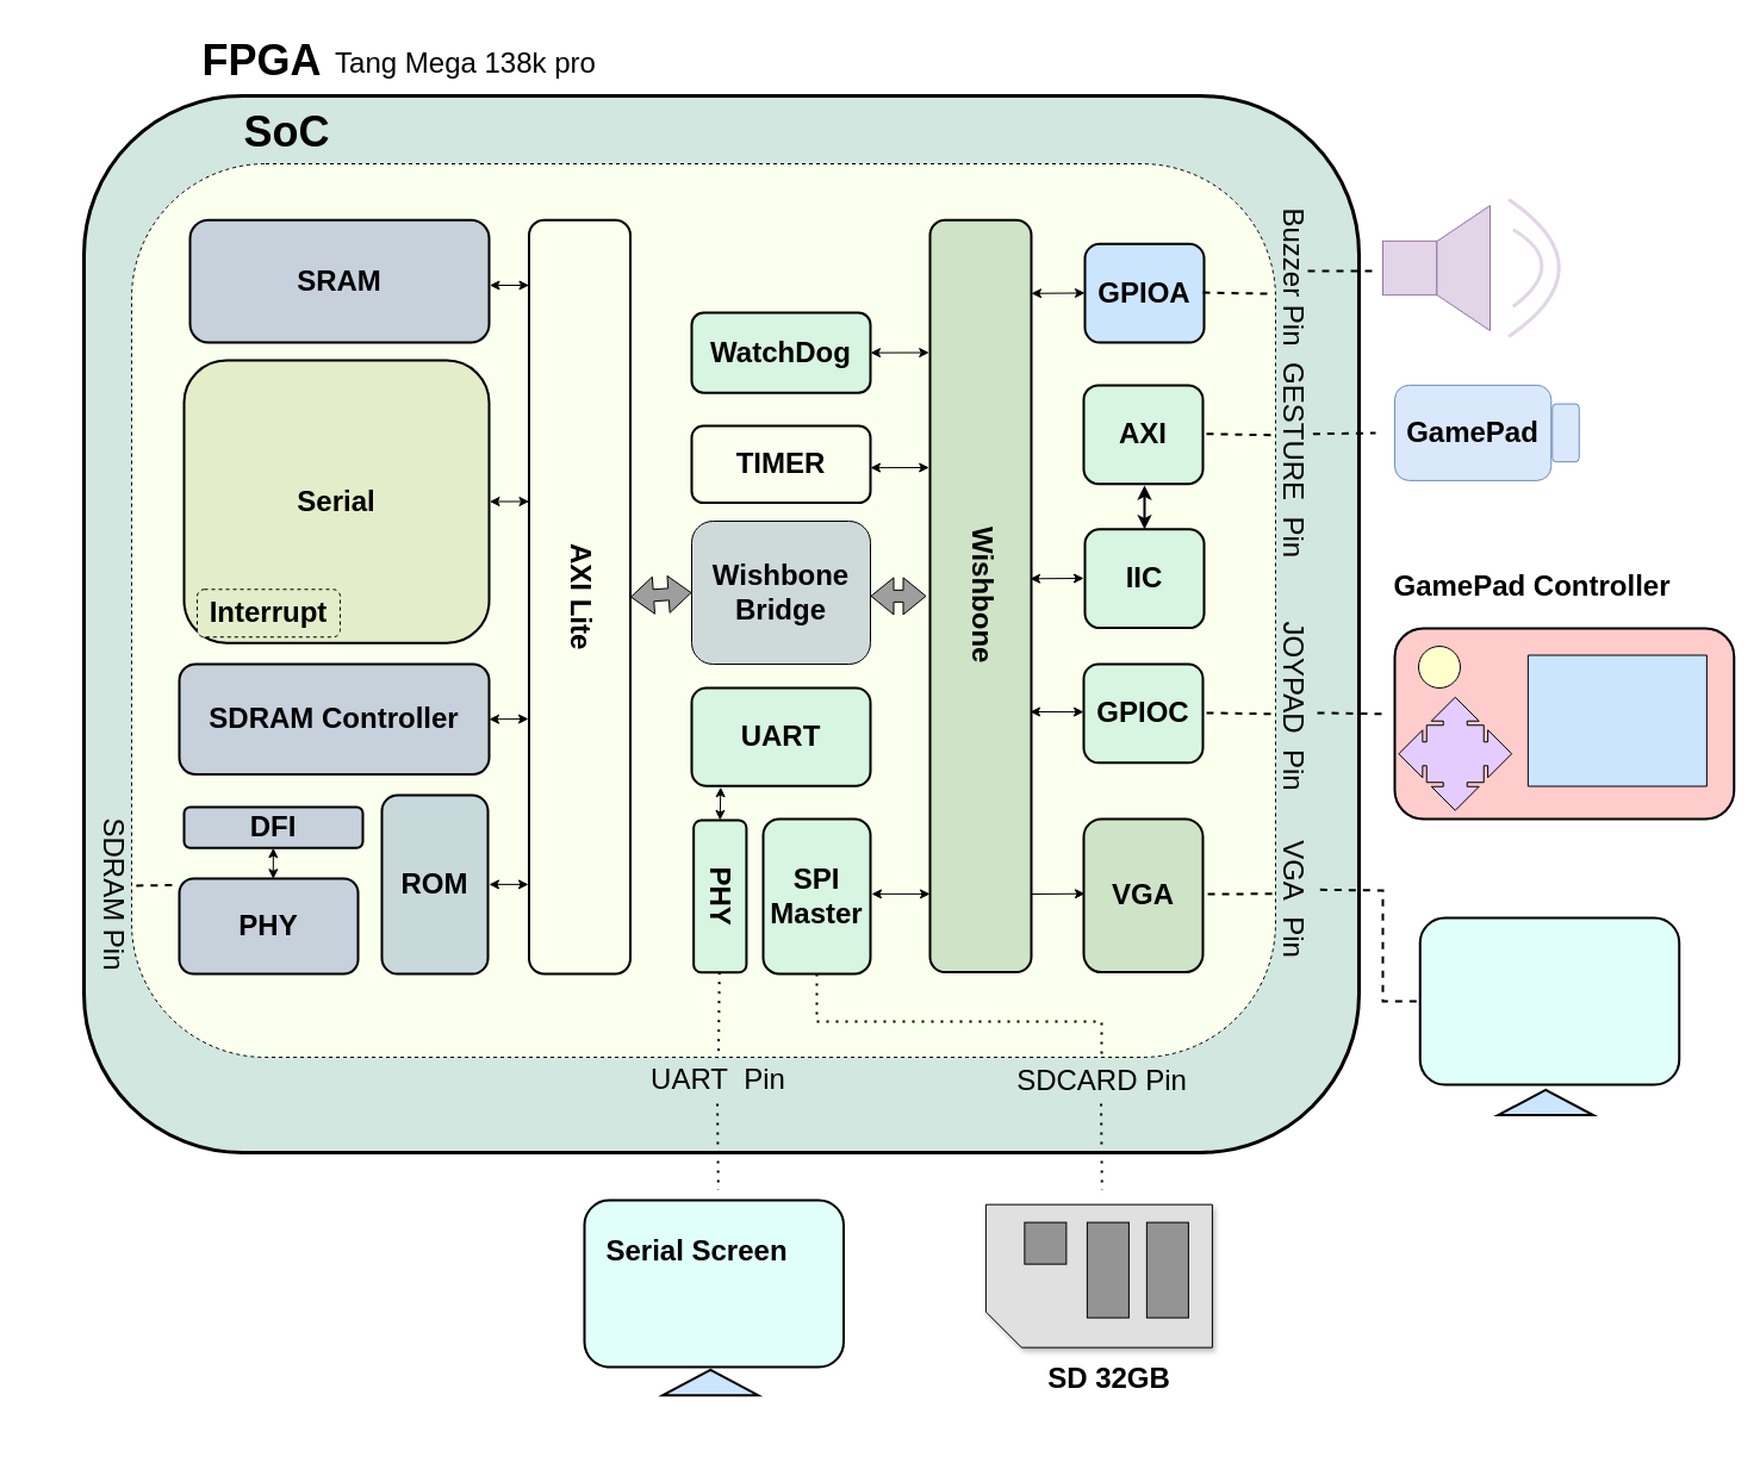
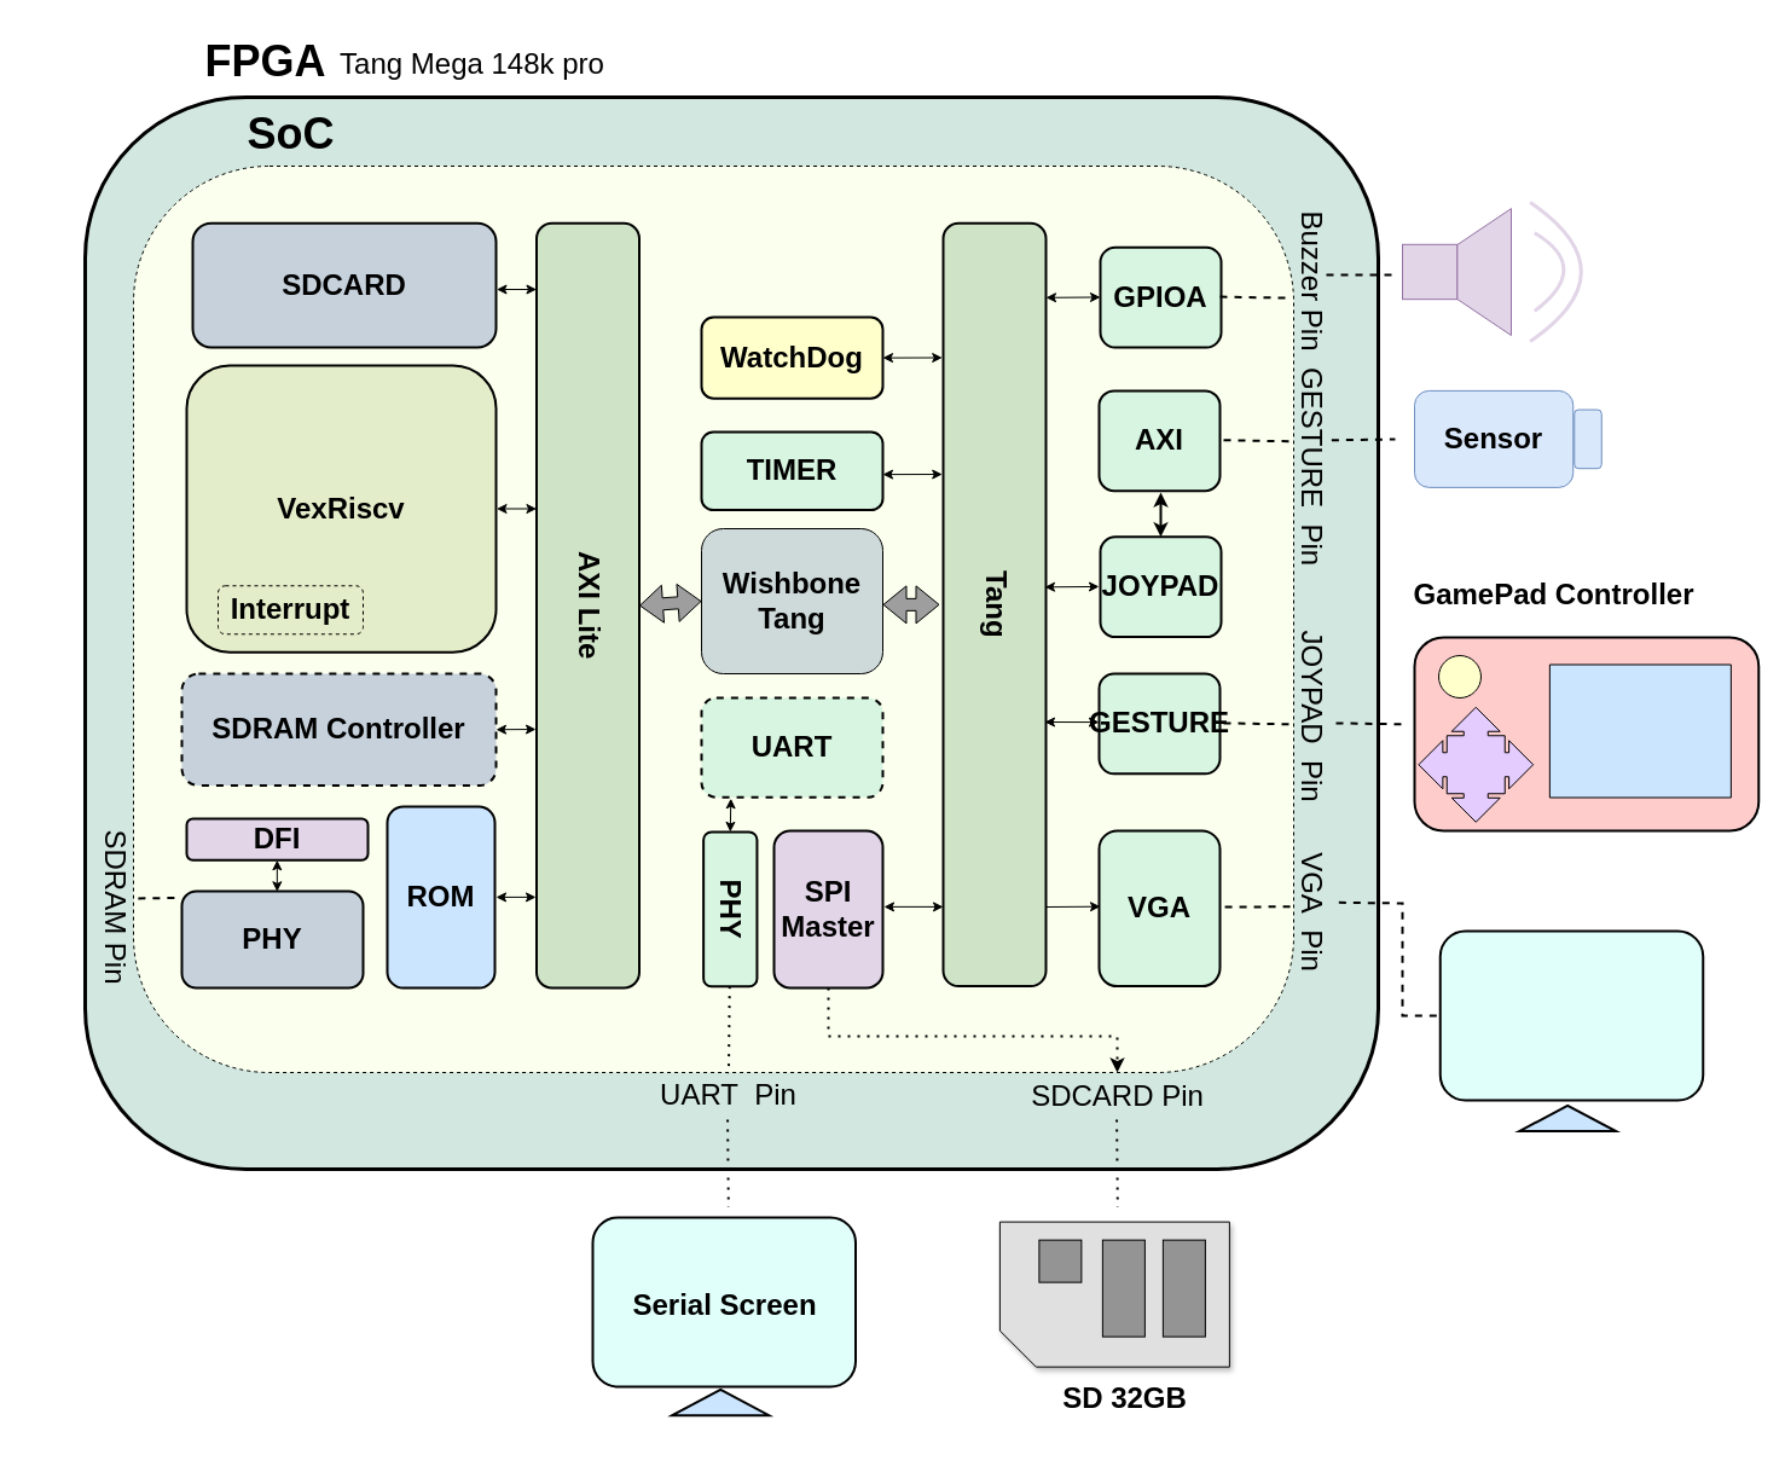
- <mxCell id="36" value="&lt;font style=&quot;font-size: 24px;&quot;&gt;Tang Mega 138k pro&lt;/font&gt;" style="text;html=1;align=center;verticalAlign=middle;resizable=0;points=[];autosize=1;strokeColor=none;fillColor=none;" parent="1" vertex="1"><mxGeometry x="270" y="33" width="240" height="40" as="geometry" /></mxCell>
+ <mxCell id="36" value="&lt;font style=&quot;font-size: 24px;&quot;&gt;Tang Mega 148k pro&lt;/font&gt;" style="text;html=1;align=center;verticalAlign=middle;resizable=0;points=[];autosize=1;strokeColor=none;fillColor=none;" parent="1" vertex="1"><mxGeometry x="270" y="33" width="240" height="40" as="geometry" /></mxCell>
- <mxCell id="39" value="&lt;font style=&quot;font-size: 24px;&quot;&gt;&lt;b&gt;Wishbone&lt;/b&gt;&lt;/font&gt;" style="rounded=1;whiteSpace=wrap;html=1;strokeWidth=2;fillColor=#CFE3C7;textDirection=vertical-lr;flipH=0;flipV=0;" parent="1" vertex="1"><mxGeometry x="780" y="184.25" width="85" height="631.37" as="geometry" /></mxCell>
+ <mxCell id="39" value="&lt;font style=&quot;font-size: 24px;&quot;&gt;&lt;b&gt;Tang&lt;/b&gt;&lt;/font&gt;" style="rounded=1;whiteSpace=wrap;html=1;strokeWidth=2;fillColor=#CFE3C7;textDirection=vertical-lr;flipH=0;flipV=0;" parent="1" vertex="1"><mxGeometry x="780" y="184.25" width="85" height="631.37" as="geometry" /></mxCell>
- <mxCell id="16" value="&lt;font style=&quot;font-size: 24px;&quot;&gt;&lt;b&gt;SRAM&lt;/b&gt;&lt;/font&gt;" style="rounded=1;whiteSpace=wrap;html=1;strokeWidth=2;fillColor=#C6D1DC;" parent="1" vertex="1"><mxGeometry x="159" y="184.25" width="251" height="102.75" as="geometry" /></mxCell>
+ <mxCell id="16" value="&lt;font style=&quot;font-size: 24px;&quot;&gt;&lt;b&gt;SDCARD&lt;/b&gt;&lt;/font&gt;" style="rounded=1;whiteSpace=wrap;html=1;strokeWidth=2;fillColor=#C6D1DC;" parent="1" vertex="1"><mxGeometry x="159" y="184.25" width="251" height="102.75" as="geometry" /></mxCell>
- <mxCell id="19" value="&lt;font style=&quot;font-size: 24px;&quot;&gt;&lt;b&gt;GPIOA&lt;/b&gt;&lt;/font&gt;" style="rounded=1;whiteSpace=wrap;html=1;strokeWidth=2;fillColor=#cce5ff;" parent="1" vertex="1"><mxGeometry x="910" y="204.25" width="100" height="82.75" as="geometry" /></mxCell>
+ <mxCell id="19" value="&lt;font style=&quot;font-size: 24px;&quot;&gt;&lt;b&gt;GPIOA&lt;/b&gt;&lt;/font&gt;" style="rounded=1;whiteSpace=wrap;html=1;strokeWidth=2;fillColor=#D7F5E0;" parent="1" vertex="1"><mxGeometry x="910" y="204.25" width="100" height="82.75" as="geometry" /></mxCell>
- <mxCell id="40" value="&lt;font style=&quot;font-size: 24px;&quot;&gt;&lt;b&gt;WatchDog&lt;/b&gt;&lt;/font&gt;" style="rounded=1;whiteSpace=wrap;html=1;strokeWidth=2;fillColor=#D7F5E0;" parent="1" vertex="1"><mxGeometry x="580" y="262" width="150" height="67.25" as="geometry" /></mxCell>
+ <mxCell id="40" value="&lt;font style=&quot;font-size: 24px;&quot;&gt;&lt;b&gt;WatchDog&lt;/b&gt;&lt;/font&gt;" style="rounded=1;whiteSpace=wrap;html=1;strokeWidth=2;fillColor=#ffffcc;" parent="1" vertex="1"><mxGeometry x="580" y="262" width="150" height="67.25" as="geometry" /></mxCell>
- <mxCell id="71" value="&lt;b style=&quot;font-size: 24px; text-wrap: nowrap;&quot;&gt;GamePad&lt;/b&gt;" style="rounded=1;whiteSpace=wrap;html=1;fillColor=#dae8fc;strokeColor=#6c8ebf;" parent="1" vertex="1"><mxGeometry x="1170" y="322.88" width="131.25" height="80" as="geometry" /></mxCell>
+ <mxCell id="71" value="&lt;b style=&quot;font-size: 24px; text-wrap: nowrap;&quot;&gt;Sensor&lt;/b&gt;" style="rounded=1;whiteSpace=wrap;html=1;fillColor=#dae8fc;strokeColor=#6c8ebf;" parent="1" vertex="1"><mxGeometry x="1170" y="322.88" width="131.25" height="80" as="geometry" /></mxCell>
- <mxCell id="22" value="&lt;font style=&quot;font-size: 24px;&quot;&gt;&lt;b&gt;TIMER&lt;/b&gt;&lt;/font&gt;" style="rounded=1;whiteSpace=wrap;html=1;strokeWidth=2;fillColor=#fbffed;" parent="1" vertex="1"><mxGeometry x="580" y="357" width="150" height="64.58" as="geometry" /></mxCell>
+ <mxCell id="22" value="&lt;font style=&quot;font-size: 24px;&quot;&gt;&lt;b&gt;TIMER&lt;/b&gt;&lt;/font&gt;" style="rounded=1;whiteSpace=wrap;html=1;strokeWidth=2;fillColor=#D7F5E0;" parent="1" vertex="1"><mxGeometry x="580" y="357" width="150" height="64.58" as="geometry" /></mxCell>
- <mxCell id="12" value="&lt;font style=&quot;font-size: 24px;&quot;&gt;&lt;b&gt;Serial&lt;/b&gt;&lt;/font&gt;" style="rounded=1;whiteSpace=wrap;html=1;strokeWidth=2;fillColor=#E4EDC9;" parent="1" vertex="1"><mxGeometry x="154" y="302" width="256" height="237.25" as="geometry" /></mxCell>
+ <mxCell id="12" value="&lt;font style=&quot;font-size: 24px;&quot;&gt;&lt;b&gt;VexRiscv&lt;/b&gt;&lt;/font&gt;" style="rounded=1;whiteSpace=wrap;html=1;strokeWidth=2;fillColor=#E4EDC9;" parent="1" vertex="1"><mxGeometry x="154" y="302" width="256" height="237.25" as="geometry" /></mxCell>
- <mxCell id="42" value="&lt;span style=&quot;font-size: 24px;&quot;&gt;&lt;b&gt;IIC&lt;/b&gt;&lt;/span&gt;" style="rounded=1;whiteSpace=wrap;html=1;strokeWidth=2;fillColor=#D7F5E0;" parent="1" vertex="1"><mxGeometry x="910" y="443.83" width="100" height="82.75" as="geometry" /></mxCell>
+ <mxCell id="42" value="&lt;span style=&quot;font-size: 24px;&quot;&gt;&lt;b&gt;JOYPAD&lt;/b&gt;&lt;/span&gt;" style="rounded=1;whiteSpace=wrap;html=1;strokeWidth=2;fillColor=#D7F5E0;" parent="1" vertex="1"><mxGeometry x="910" y="443.83" width="100" height="82.75" as="geometry" /></mxCell>
- <mxCell id="38" value="&lt;font style=&quot;font-size: 24px;&quot;&gt;&lt;b&gt;Wishbone Bridge&lt;/b&gt;&lt;/font&gt;" style="rounded=1;whiteSpace=wrap;html=1;fillColor=#CED9D9;" parent="1" vertex="1"><mxGeometry x="580" y="437" width="150" height="120" as="geometry" /></mxCell>
+ <mxCell id="38" value="&lt;font style=&quot;font-size: 24px;&quot;&gt;&lt;b&gt;Wishbone Tang&lt;/b&gt;&lt;/font&gt;" style="rounded=1;whiteSpace=wrap;html=1;fillColor=#CED9D9;" parent="1" vertex="1"><mxGeometry x="580" y="437" width="150" height="120" as="geometry" /></mxCell>
- <mxCell id="14" value="&lt;font style=&quot;font-size: 24px;&quot;&gt;&lt;b&gt;AXI Lite&lt;/b&gt;&lt;/font&gt;" style="rounded=1;whiteSpace=wrap;html=1;strokeWidth=2;fillColor=#fbffed;textDirection=vertical-lr;flipH=0;flipV=0;" parent="1" vertex="1"><mxGeometry x="443.5" y="184.25" width="85" height="632.75" as="geometry" /></mxCell>
+ <mxCell id="14" value="&lt;font style=&quot;font-size: 24px;&quot;&gt;&lt;b&gt;AXI Lite&lt;/b&gt;&lt;/font&gt;" style="rounded=1;whiteSpace=wrap;html=1;strokeWidth=2;fillColor=#CFE3C7;textDirection=vertical-lr;flipH=0;flipV=0;" parent="1" vertex="1"><mxGeometry x="443.5" y="184.25" width="85" height="632.75" as="geometry" /></mxCell>
- <mxCell id="13" value="&lt;b&gt;&lt;font style=&quot;font-size: 24px;&quot;&gt;Interrupt&lt;/font&gt;&lt;/b&gt;" style="rounded=1;whiteSpace=wrap;html=1;dashed=1;fillColor=#E4EDC9;" parent="1" vertex="1"><mxGeometry x="165" y="494.25" width="120" height="40" as="geometry" /></mxCell>
+ <mxCell id="13" value="&lt;b&gt;&lt;font style=&quot;font-size: 24px;&quot;&gt;Interrupt&lt;/font&gt;&lt;/b&gt;" style="rounded=1;whiteSpace=wrap;html=1;dashed=1;fillColor=#E4EDC9;" parent="1" vertex="1"><mxGeometry x="180" y="484.25" width="120" height="40" as="geometry" /></mxCell>
- <mxCell id="43" value="&lt;font style=&quot;font-size: 24px;&quot;&gt;&lt;b&gt;GPIOC&lt;/b&gt;&lt;/font&gt;" style="rounded=1;whiteSpace=wrap;html=1;strokeWidth=2;fillColor=#D7F5E0;" parent="1" vertex="1"><mxGeometry x="909" y="557" width="100" height="82.75" as="geometry" /></mxCell>
+ <mxCell id="43" value="&lt;font style=&quot;font-size: 24px;&quot;&gt;&lt;b&gt;GESTURE&lt;/b&gt;&lt;/font&gt;" style="rounded=1;whiteSpace=wrap;html=1;strokeWidth=2;fillColor=#D7F5E0;" parent="1" vertex="1"><mxGeometry x="909" y="557" width="100" height="82.75" as="geometry" /></mxCell>
- <mxCell id="17" value="&lt;font style=&quot;font-size: 24px;&quot;&gt;&lt;b&gt;SDRAM Controller&lt;/b&gt;&lt;/font&gt;" style="rounded=1;whiteSpace=wrap;html=1;strokeWidth=2;fillColor=#C6D1DC;" parent="1" vertex="1"><mxGeometry x="150" y="557" width="260" height="92.5" as="geometry" /></mxCell>
+ <mxCell id="17" value="&lt;font style=&quot;font-size: 24px;&quot;&gt;&lt;b&gt;SDRAM Controller&lt;/b&gt;&lt;/font&gt;" style="rounded=1;whiteSpace=wrap;html=1;strokeWidth=2;fillColor=#C6D1DC;dashed=1;" parent="1" vertex="1"><mxGeometry x="150" y="557" width="260" height="92.5" as="geometry" /></mxCell>
- <mxCell id="25" value="&lt;font style=&quot;font-size: 24px;&quot;&gt;&lt;b&gt;UART&lt;/b&gt;&lt;/font&gt;" style="rounded=1;whiteSpace=wrap;html=1;strokeWidth=2;fillColor=#D7F5E0;" parent="1" vertex="1"><mxGeometry x="580" y="577" width="150" height="82.25" as="geometry" /></mxCell>
+ <mxCell id="25" value="&lt;font style=&quot;font-size: 24px;&quot;&gt;&lt;b&gt;UART&lt;/b&gt;&lt;/font&gt;" style="rounded=1;whiteSpace=wrap;html=1;strokeWidth=2;fillColor=#D7F5E0;dashed=1;" parent="1" vertex="1"><mxGeometry x="580" y="577" width="150" height="82.25" as="geometry" /></mxCell>
- <mxCell id="18" value="&lt;font style=&quot;font-size: 24px;&quot;&gt;&lt;b&gt;DFI&lt;/b&gt;&lt;/font&gt;" style="rounded=1;whiteSpace=wrap;html=1;strokeWidth=2;fillColor=#C6D1DC;" parent="1" vertex="1"><mxGeometry x="154" y="677" width="150" height="34.25" as="geometry" /></mxCell>
+ <mxCell id="18" value="&lt;font style=&quot;font-size: 24px;&quot;&gt;&lt;b&gt;DFI&lt;/b&gt;&lt;/font&gt;" style="rounded=1;whiteSpace=wrap;html=1;strokeWidth=2;fillColor=#e1d5e7;" parent="1" vertex="1"><mxGeometry x="154" y="677" width="150" height="34.25" as="geometry" /></mxCell>
- <mxCell id="15" value="&lt;font style=&quot;font-size: 24px;&quot;&gt;&lt;b&gt;ROM&lt;/b&gt;&lt;/font&gt;" style="rounded=1;whiteSpace=wrap;html=1;strokeWidth=2;fillColor=#C8D9DC;" parent="1" vertex="1"><mxGeometry x="320" y="667" width="89" height="150" as="geometry" /></mxCell>
+ <mxCell id="15" value="&lt;font style=&quot;font-size: 24px;&quot;&gt;&lt;b&gt;ROM&lt;/b&gt;&lt;/font&gt;" style="rounded=1;whiteSpace=wrap;html=1;strokeWidth=2;fillColor=#cce5ff;" parent="1" vertex="1"><mxGeometry x="320" y="667" width="89" height="150" as="geometry" /></mxCell>
- <mxCell id="20" value="&lt;font style=&quot;font-size: 24px;&quot;&gt;&lt;b&gt;VGA&lt;/b&gt;&lt;/font&gt;" style="rounded=1;whiteSpace=wrap;html=1;strokeWidth=2;fillColor=#cfe3c7;" parent="1" vertex="1"><mxGeometry x="909" y="687" width="100" height="128.62" as="geometry" /></mxCell>
+ <mxCell id="20" value="&lt;font style=&quot;font-size: 24px;&quot;&gt;&lt;b&gt;VGA&lt;/b&gt;&lt;/font&gt;" style="rounded=1;whiteSpace=wrap;html=1;strokeWidth=2;fillColor=#D7F5E0;" parent="1" vertex="1"><mxGeometry x="909" y="687" width="100" height="128.62" as="geometry" /></mxCell>
- <mxCell id="21" value="&lt;font style=&quot;font-size: 24px;&quot;&gt;&lt;b&gt;SPI Master&lt;/b&gt;&lt;/font&gt;" style="rounded=1;whiteSpace=wrap;html=1;strokeWidth=2;fillColor=#D7F5E0;rotation=0;" parent="1" vertex="1"><mxGeometry x="640" y="687" width="90" height="130" as="geometry" /></mxCell>
+ <mxCell id="21" value="&lt;font style=&quot;font-size: 24px;&quot;&gt;&lt;b&gt;SPI Master&lt;/b&gt;&lt;/font&gt;" style="rounded=1;whiteSpace=wrap;html=1;strokeWidth=2;fillColor=#e1d5e7;rotation=0;" parent="1" vertex="1"><mxGeometry x="640" y="687" width="90" height="130" as="geometry" /></mxCell>
- <mxCell id="58" value="" style="endArrow=none;dashed=1;html=1;dashPattern=1 3;strokeWidth=2;rounded=0;exitX=0.5;exitY=1;exitDx=0;exitDy=0;" parent="1" source="21" target="32" edge="1"><mxGeometry width="50" height="50" relative="1" as="geometry"><mxPoint x="1010" y="507" as="sourcePoint" /><mxPoint x="1060" y="457" as="targetPoint" /><Array as="points"><mxPoint x="685" y="857" /><mxPoint x="924" y="857" /></Array></mxGeometry></mxCell>
+ <mxCell id="58" value="" style="endArrow=classic;dashed=1;html=1;dashPattern=1 3;strokeWidth=2;rounded=0;exitX=0.5;exitY=1;exitDx=0;exitDy=0;" parent="1" source="21" target="32" edge="1"><mxGeometry width="50" height="50" relative="1" as="geometry"><mxPoint x="1010" y="507" as="sourcePoint" /><mxPoint x="1060" y="457" as="targetPoint" /><Array as="points"><mxPoint x="685" y="857" /><mxPoint x="924" y="857" /></Array></mxGeometry></mxCell>
- <mxCell id="68" value="&lt;font style=&quot;font-size: 24px;&quot;&gt;&lt;b&gt;Serial Screen&lt;/b&gt;&lt;/font&gt;" style="text;html=1;align=center;verticalAlign=middle;resizable=0;points=[];autosize=1;strokeColor=none;fillColor=none;" parent="66" vertex="1"><mxGeometry x="3.75" y="22.5" width="180" height="40" as="geometry" /></mxCell>
+ <mxCell id="68" value="&lt;font style=&quot;font-size: 24px;&quot;&gt;&lt;b&gt;Serial Screen&lt;/b&gt;&lt;/font&gt;" style="text;html=1;align=center;verticalAlign=middle;resizable=0;points=[];autosize=1;strokeColor=none;fillColor=none;" parent="66" vertex="1"><mxGeometry x="18.75" y="52.5" width="180" height="40" as="geometry" /></mxCell>
